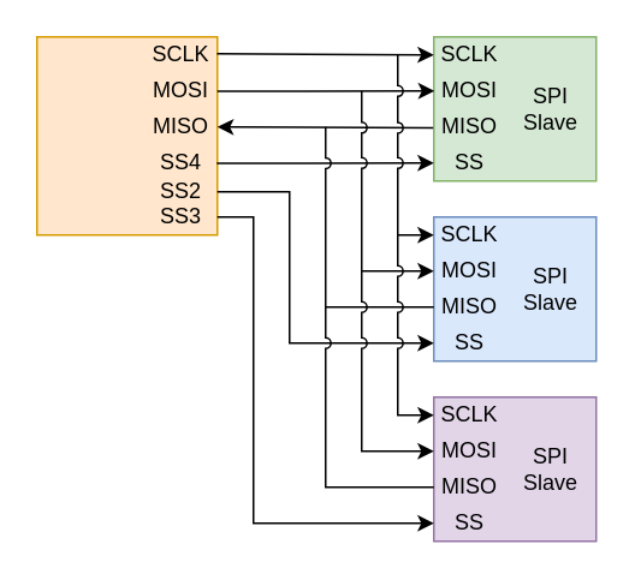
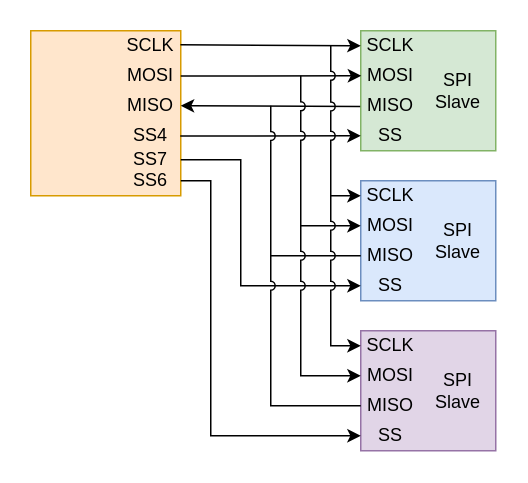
- <mxCell id="32" value="SS2" style="text;html=1;strokeColor=none;fillColor=none;align=center;verticalAlign=middle;whiteSpace=wrap;rounded=0;" vertex="1" parent="1"><mxGeometry x="80" y="101" width="40" height="10" as="geometry" /></mxCell>
+ <mxCell id="32" value="SS7" style="text;html=1;strokeColor=none;fillColor=none;align=center;verticalAlign=middle;whiteSpace=wrap;rounded=0;" vertex="1" parent="1"><mxGeometry x="80" y="101" width="40" height="10" as="geometry" /></mxCell>
- <mxCell id="38" value="SS3" style="text;html=1;strokeColor=none;fillColor=none;align=center;verticalAlign=middle;whiteSpace=wrap;rounded=0;" vertex="1" parent="1"><mxGeometry x="80" y="115" width="40" height="10" as="geometry" /></mxCell>
+ <mxCell id="38" value="SS6" style="text;html=1;strokeColor=none;fillColor=none;align=center;verticalAlign=middle;whiteSpace=wrap;rounded=0;" vertex="1" parent="1"><mxGeometry x="80" y="115" width="40" height="10" as="geometry" /></mxCell>
